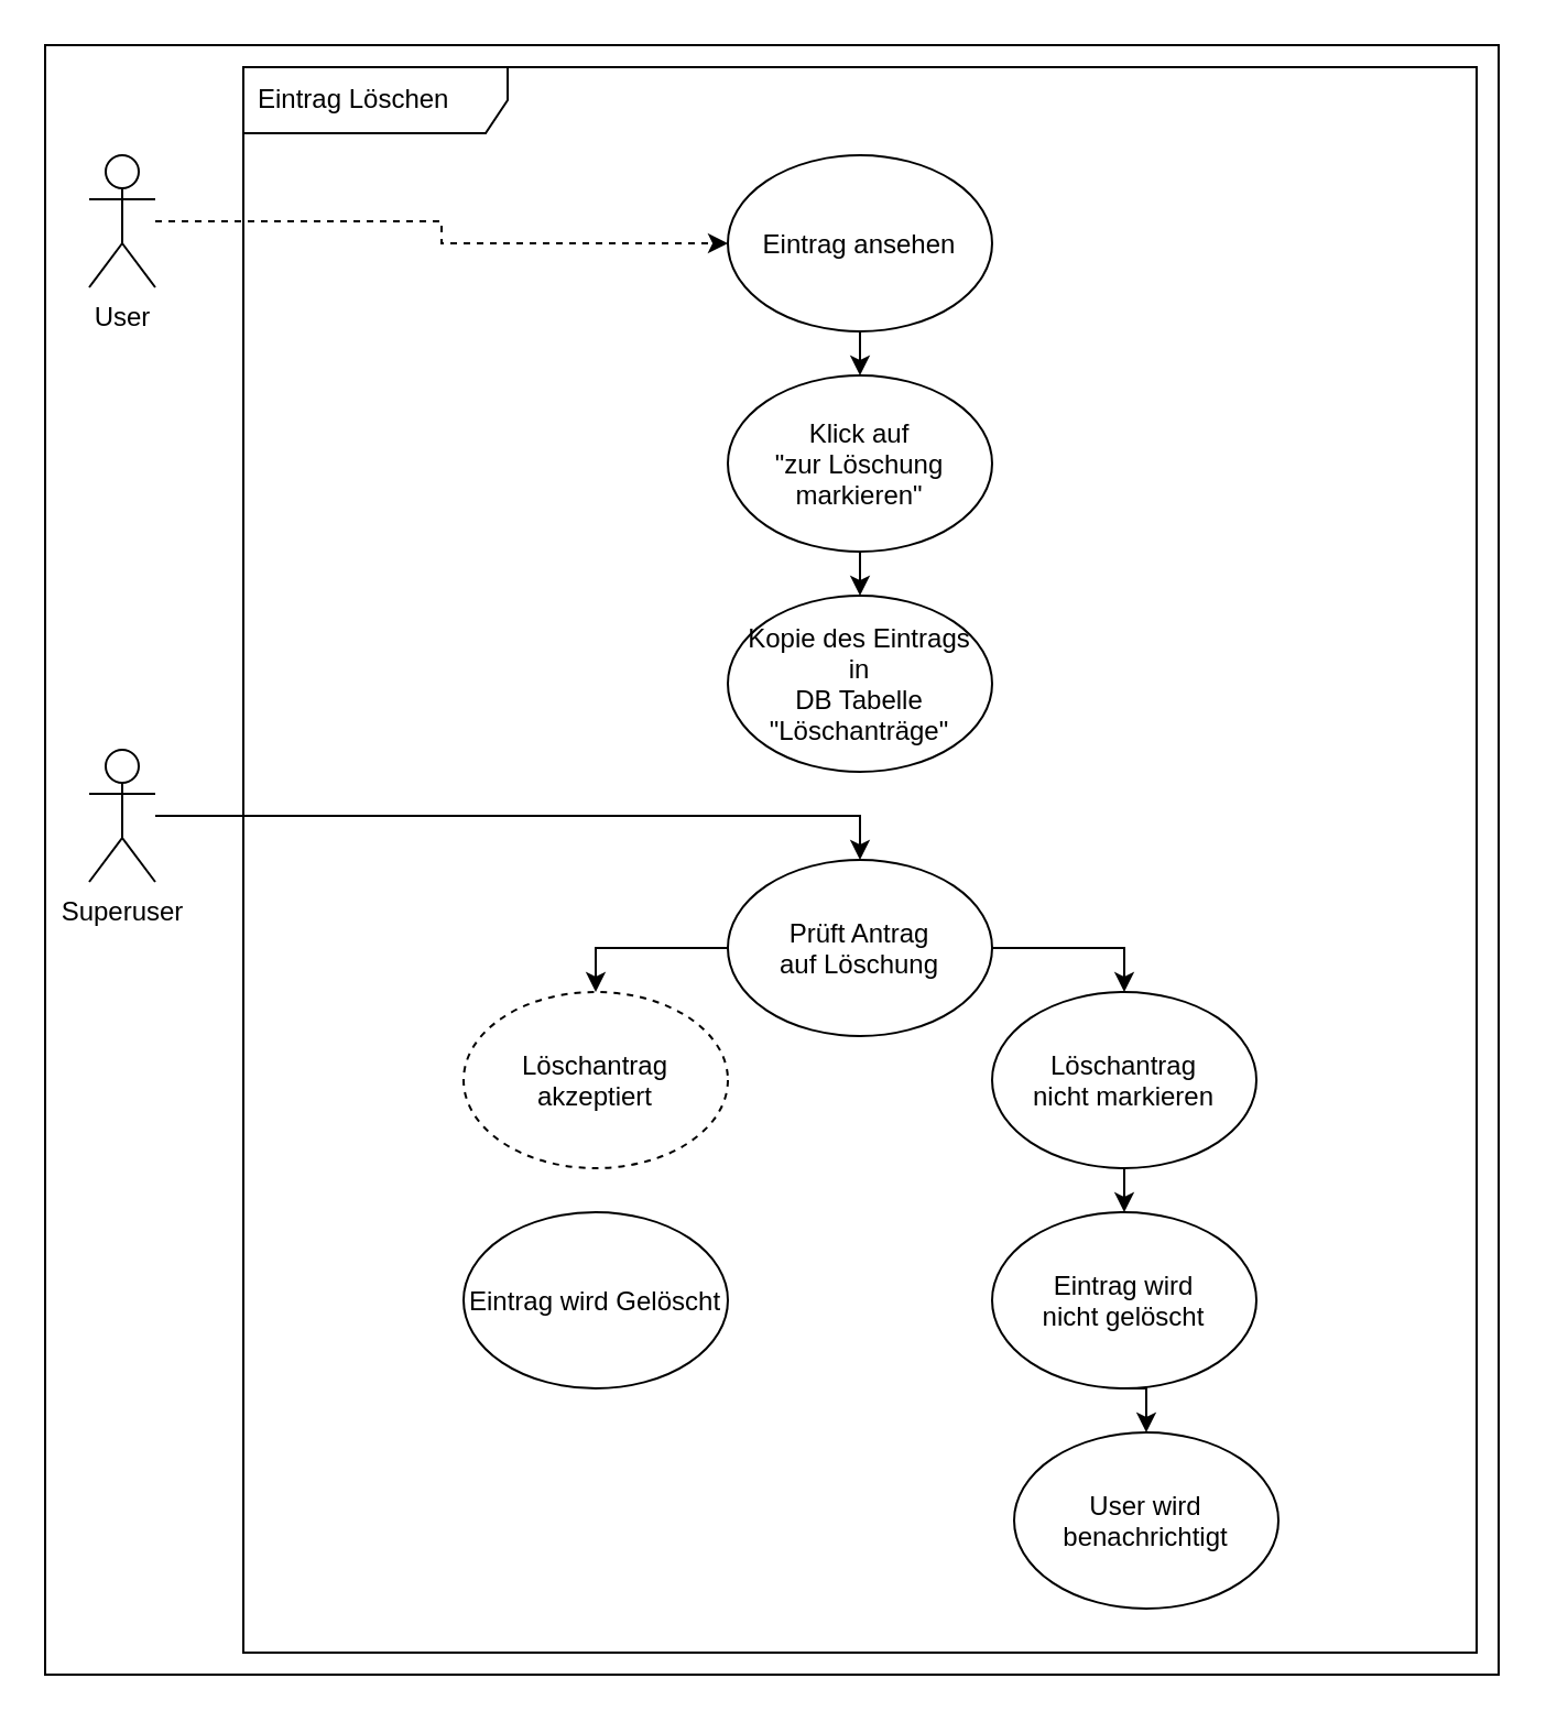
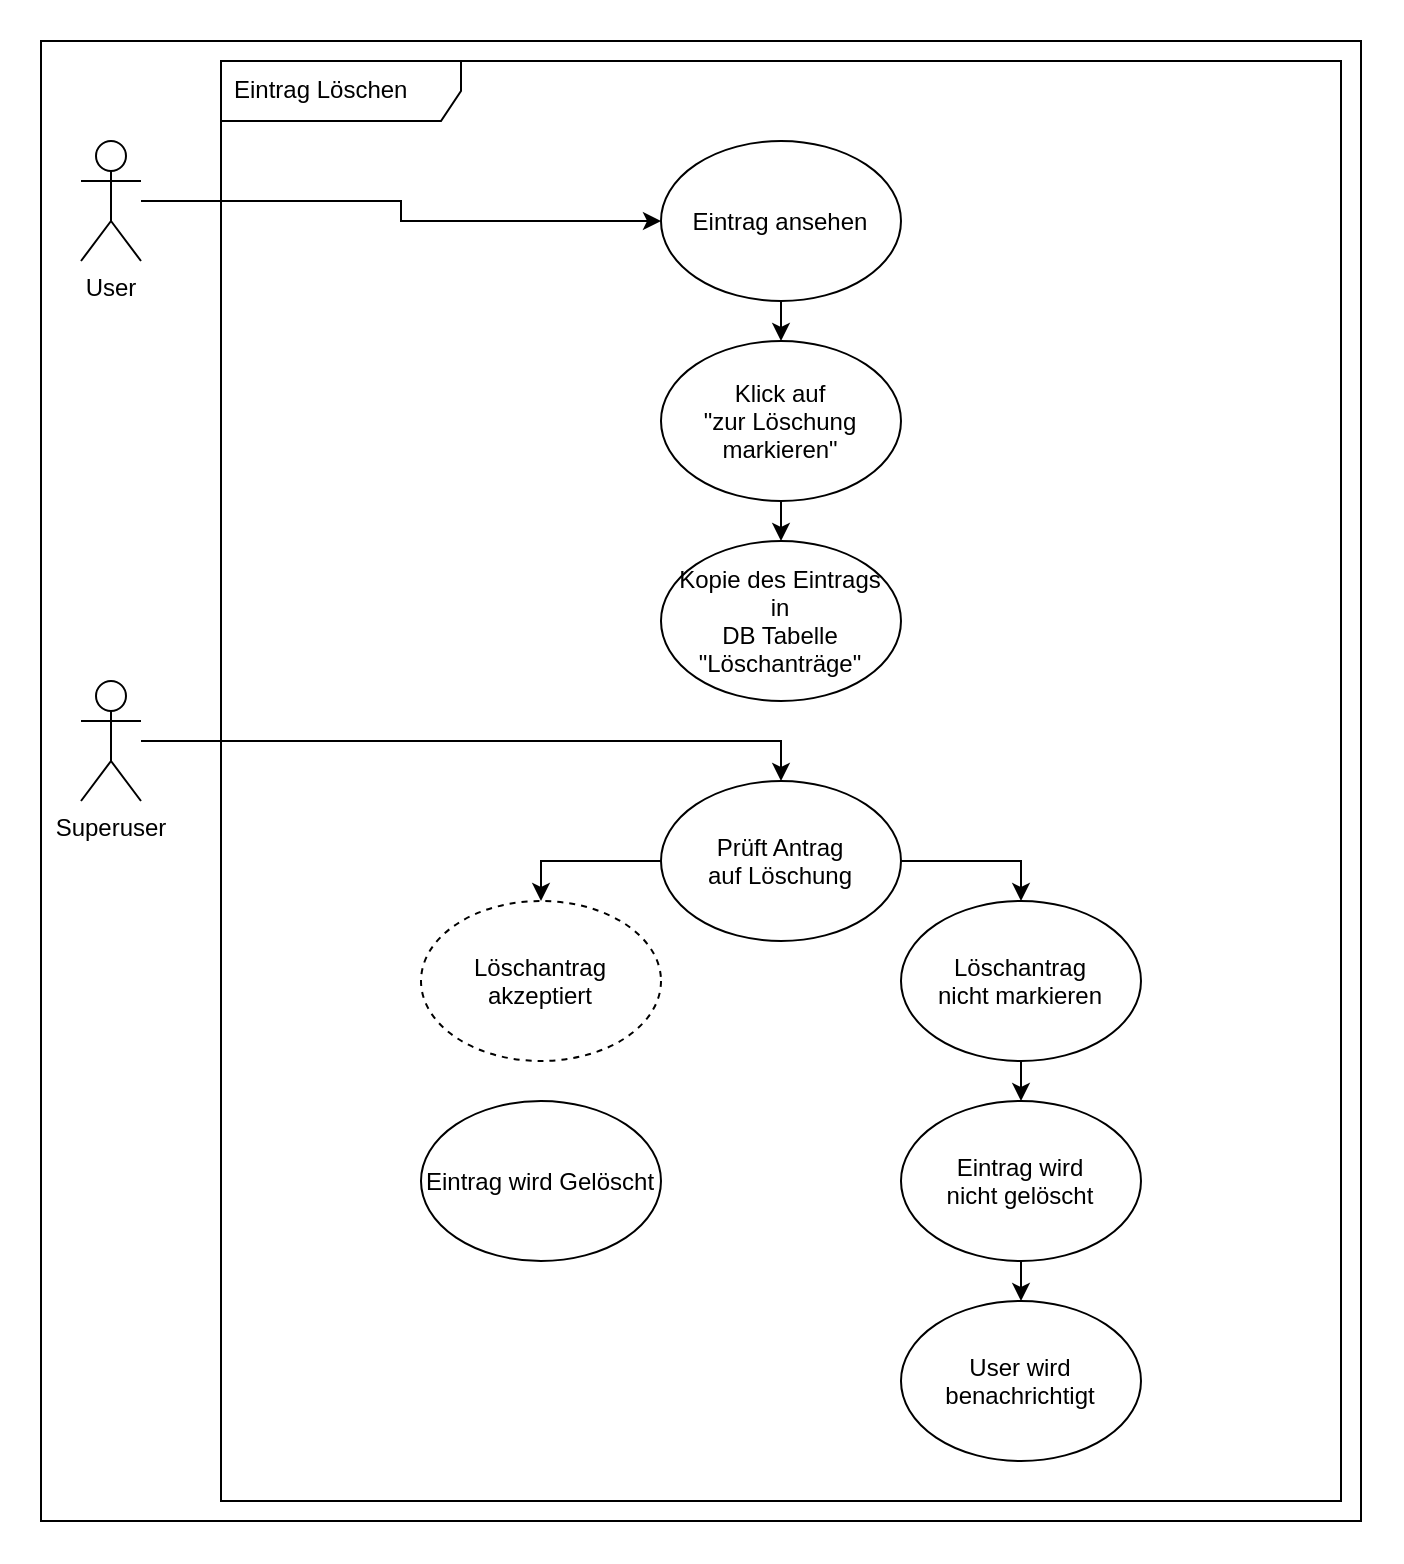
- <mxCell id="2" style="edgeStyle=orthogonalEdgeStyle;rounded=0;orthogonalLoop=1;jettySize=auto;html=1;entryX=0;entryY=0.5;entryDx=0;entryDy=0;dashed=1;" edge="1" parent="1" source="3" target="8"><mxGeometry relative="1" as="geometry" /></mxCell>
+ <mxCell id="2" style="edgeStyle=orthogonalEdgeStyle;rounded=0;orthogonalLoop=1;jettySize=auto;html=1;entryX=0;entryY=0.5;entryDx=0;entryDy=0;" edge="1" parent="1" source="3" target="8"><mxGeometry relative="1" as="geometry" /></mxCell>
- <mxCell id="21" value="User wird &#10;benachrichtigt" style="ellipse;" vertex="1" parent="1"><mxGeometry x="460" y="650" width="120" height="80" as="geometry" /></mxCell>
+ <mxCell id="21" value="User wird &#10;benachrichtigt" style="ellipse;" vertex="1" parent="1"><mxGeometry x="450" y="650" width="120" height="80" as="geometry" /></mxCell>
